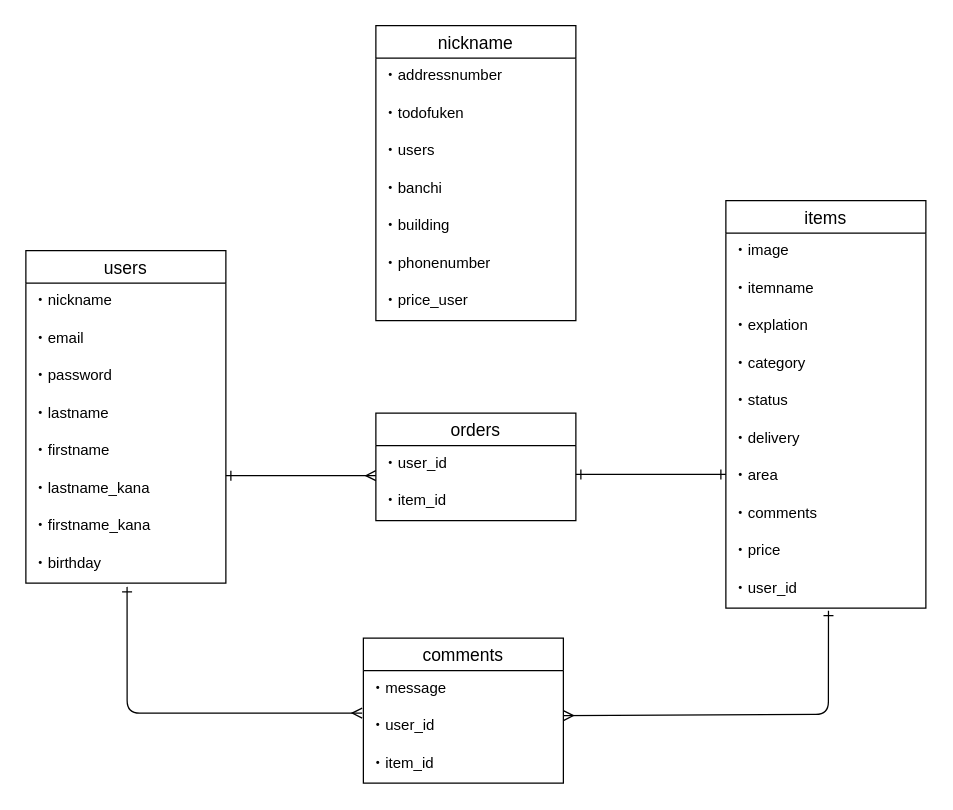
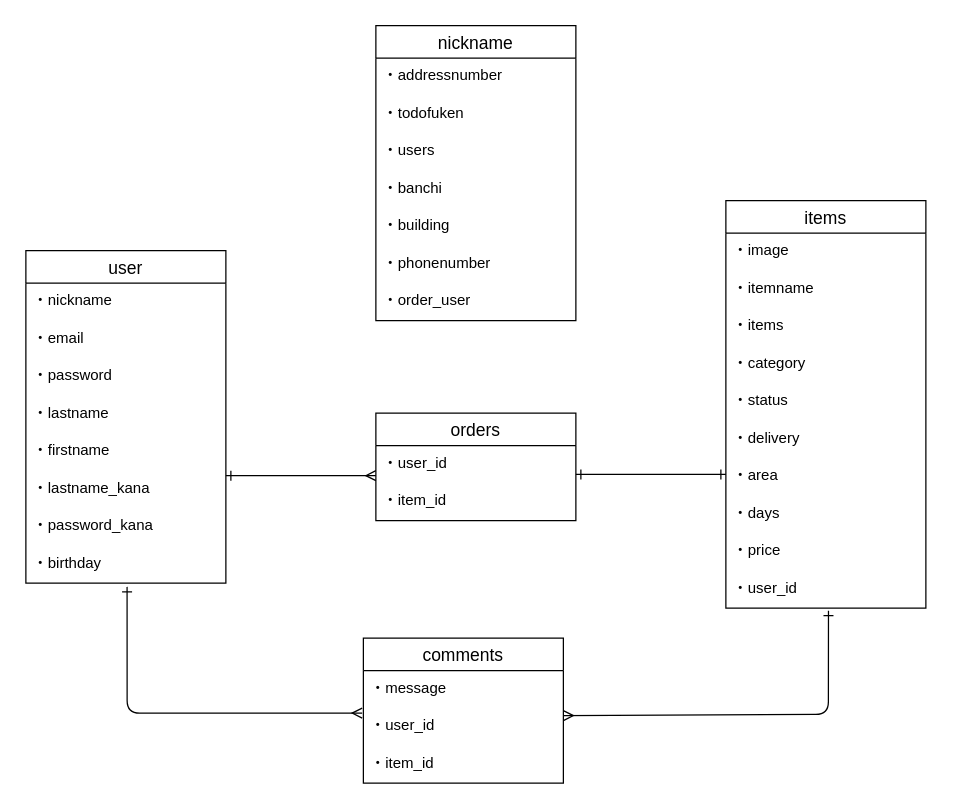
- <mxCell id="2" value="users" style="swimlane;fontStyle=0;childLayout=stackLayout;horizontal=1;startSize=26;horizontalStack=0;resizeParent=1;resizeParentMax=0;resizeLast=0;collapsible=1;marginBottom=0;align=center;fontSize=14;" vertex="1" parent="1"><mxGeometry x="20" y="200" width="160" height="266" as="geometry" /></mxCell>
+ <mxCell id="2" value="user" style="swimlane;fontStyle=0;childLayout=stackLayout;horizontal=1;startSize=26;horizontalStack=0;resizeParent=1;resizeParentMax=0;resizeLast=0;collapsible=1;marginBottom=0;align=center;fontSize=14;" vertex="1" parent="1"><mxGeometry x="20" y="200" width="160" height="266" as="geometry" /></mxCell>
- <mxCell id="36" value="・price_user" style="text;strokeColor=none;fillColor=none;spacingLeft=4;spacingRight=4;overflow=hidden;rotatable=0;points=[[0,0.5],[1,0.5]];portConstraint=eastwest;fontSize=12;" vertex="1" parent="29"><mxGeometry y="206" width="160" height="30" as="geometry" /></mxCell>
+ <mxCell id="36" value="・order_user" style="text;strokeColor=none;fillColor=none;spacingLeft=4;spacingRight=4;overflow=hidden;rotatable=0;points=[[0,0.5],[1,0.5]];portConstraint=eastwest;fontSize=12;" vertex="1" parent="29"><mxGeometry y="206" width="160" height="30" as="geometry" /></mxCell>
- <mxCell id="14" value="・explation" style="text;strokeColor=none;fillColor=none;spacingLeft=4;spacingRight=4;overflow=hidden;rotatable=0;points=[[0,0.5],[1,0.5]];portConstraint=eastwest;fontSize=12;" vertex="1" parent="11"><mxGeometry y="86" width="160" height="30" as="geometry" /></mxCell>
+ <mxCell id="14" value="・items" style="text;strokeColor=none;fillColor=none;spacingLeft=4;spacingRight=4;overflow=hidden;rotatable=0;points=[[0,0.5],[1,0.5]];portConstraint=eastwest;fontSize=12;" vertex="1" parent="11"><mxGeometry y="86" width="160" height="30" as="geometry" /></mxCell>
- <mxCell id="19" value="・comments" style="text;strokeColor=none;fillColor=none;spacingLeft=4;spacingRight=4;overflow=hidden;rotatable=0;points=[[0,0.5],[1,0.5]];portConstraint=eastwest;fontSize=12;" vertex="1" parent="11"><mxGeometry y="236" width="160" height="30" as="geometry" /></mxCell>
+ <mxCell id="19" value="・days" style="text;strokeColor=none;fillColor=none;spacingLeft=4;spacingRight=4;overflow=hidden;rotatable=0;points=[[0,0.5],[1,0.5]];portConstraint=eastwest;fontSize=12;" vertex="1" parent="11"><mxGeometry y="236" width="160" height="30" as="geometry" /></mxCell>
- <mxCell id="9" value="・firstname_kana" style="text;strokeColor=none;fillColor=none;spacingLeft=4;spacingRight=4;overflow=hidden;rotatable=0;points=[[0,0.5],[1,0.5]];portConstraint=eastwest;fontSize=12;" vertex="1" parent="2"><mxGeometry y="206" width="160" height="30" as="geometry" /></mxCell>
+ <mxCell id="9" value="・password_kana" style="text;strokeColor=none;fillColor=none;spacingLeft=4;spacingRight=4;overflow=hidden;rotatable=0;points=[[0,0.5],[1,0.5]];portConstraint=eastwest;fontSize=12;" vertex="1" parent="2"><mxGeometry y="206" width="160" height="30" as="geometry" /></mxCell>
